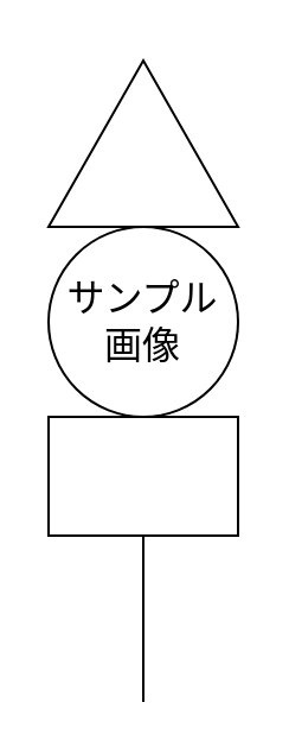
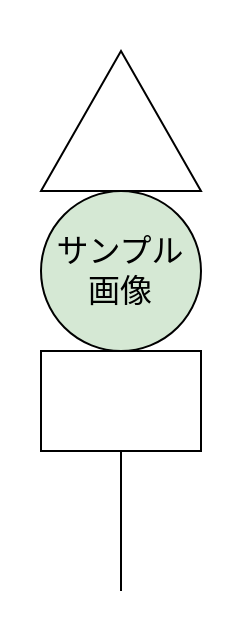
- <mxCell id="3" value="&lt;font style=&quot;font-size: 16px;&quot;&gt;サンプル&lt;br&gt;画像&lt;/font&gt;" style="ellipse;whiteSpace=wrap;html=1;aspect=fixed;fontFamily=Yu Gothic UI;" parent="1" vertex="1"><mxGeometry x="20" y="95" width="80" height="80" as="geometry" /></mxCell>
+ <mxCell id="3" value="&lt;font style=&quot;font-size: 16px;&quot;&gt;サンプル&lt;br&gt;画像&lt;/font&gt;" style="ellipse;whiteSpace=wrap;html=1;aspect=fixed;fontFamily=Yu Gothic UI;fillColor=#d5e8d4;" parent="1" vertex="1"><mxGeometry x="20" y="95" width="80" height="80" as="geometry" /></mxCell>
